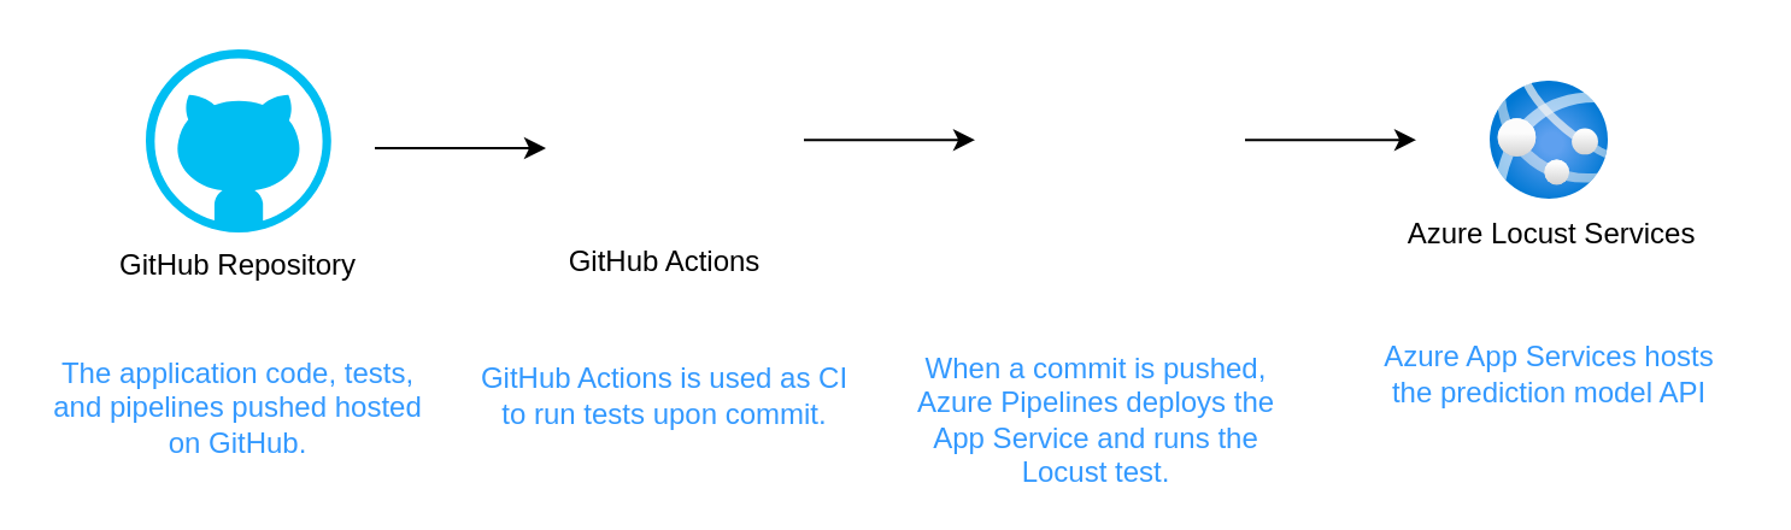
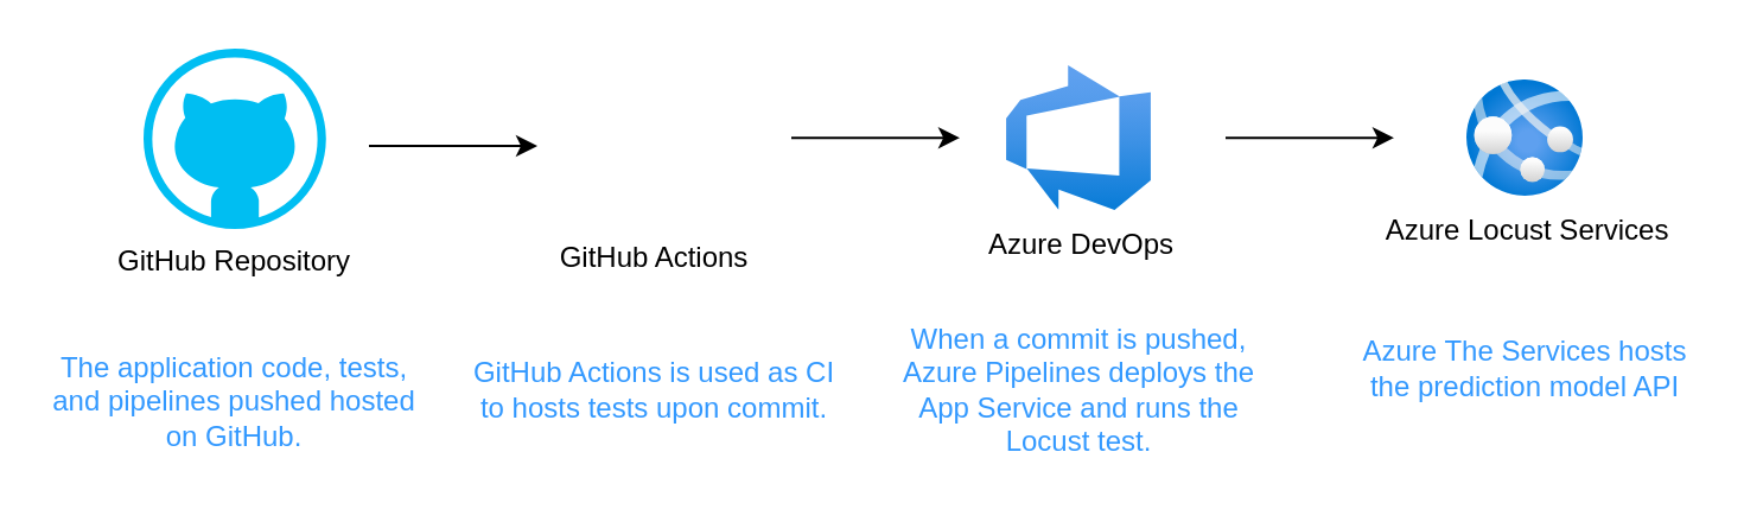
+ <mxCell id="4" value="Azure DevOps" style="image;aspect=fixed;html=1;points=[];align=center;fontSize=12;image=img/lib/azure2/devops/Azure_DevOps.svg;" vertex="1" parent="1"><mxGeometry x="424" y="27.5" width="61" height="61" as="geometry" /></mxCell>
- <mxCell id="12" value="Azure App Services hosts the prediction model API" style="text;html=1;strokeColor=none;fillColor=none;align=center;verticalAlign=middle;whiteSpace=wrap;rounded=0;fontColor=#3399FF;" vertex="1" parent="1"><mxGeometry x="564.97" y="125" width="155.05" height="59" as="geometry" /></mxCell>
+ <mxCell id="12" value="Azure The Services hosts the prediction model API" style="text;html=1;strokeColor=none;fillColor=none;align=center;verticalAlign=middle;whiteSpace=wrap;rounded=0;fontColor=#3399FF;" vertex="1" parent="1"><mxGeometry x="564.97" y="125" width="155.05" height="59" as="geometry" /></mxCell>
- <mxCell id="10" value="GitHub Actions is used as CI to run tests upon commit." style="text;html=1;strokeColor=none;fillColor=none;align=center;verticalAlign=middle;whiteSpace=wrap;rounded=0;fontColor=#3399FF;" vertex="1" parent="1"><mxGeometry x="197.97" y="134" width="155.05" height="59" as="geometry" /></mxCell>
+ <mxCell id="10" value="GitHub Actions is used as CI to hosts tests upon commit." style="text;html=1;strokeColor=none;fillColor=none;align=center;verticalAlign=middle;whiteSpace=wrap;rounded=0;fontColor=#3399FF;" vertex="1" parent="1"><mxGeometry x="197.97" y="134" width="155.05" height="59" as="geometry" /></mxCell>
- <mxCell id="11" value="When a commit is pushed, Azure Pipelines deploys the App Service and runs the Locust test." style="text;html=1;strokeColor=none;fillColor=none;align=center;verticalAlign=middle;whiteSpace=wrap;rounded=0;fontColor=#3399FF;" vertex="1" parent="1"><mxGeometry x="376.97" y="144" width="155.05" height="59" as="geometry" /></mxCell>
+ <mxCell id="11" value="When a commit is pushed, Azure Pipelines deploys the App Service and runs the Locust test." style="text;html=1;strokeColor=none;fillColor=none;align=center;verticalAlign=middle;whiteSpace=wrap;rounded=0;fontColor=#3399FF;" vertex="1" parent="1"><mxGeometry x="376.97" y="134" width="155.05" height="59" as="geometry" /></mxCell>
